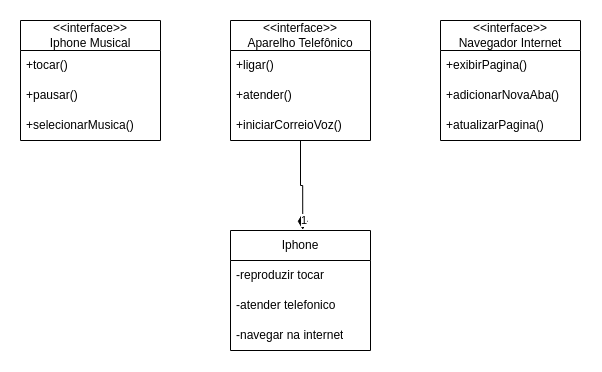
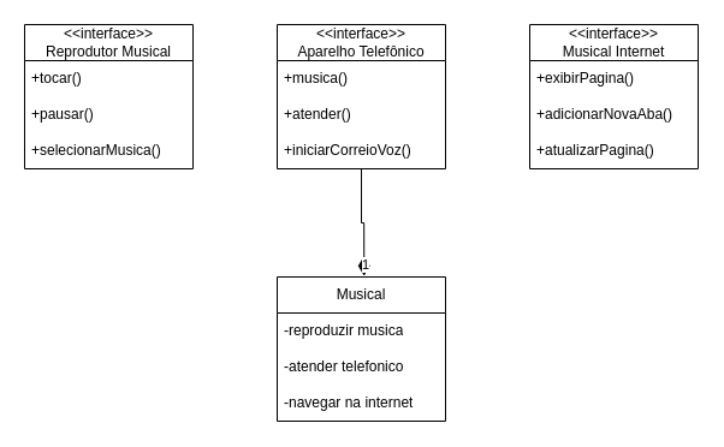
- <mxCell id="6" value="&amp;lt;&amp;lt;interface&amp;gt;&amp;gt;&lt;br&gt;Iphone Musical" style="swimlane;fontStyle=0;childLayout=stackLayout;horizontal=1;startSize=30;horizontalStack=0;resizeParent=1;resizeParentMax=0;resizeLast=0;collapsible=1;marginBottom=0;whiteSpace=wrap;html=1;" vertex="1" parent="1"><mxGeometry x="20" y="20" width="140" height="120" as="geometry" /></mxCell>
+ <mxCell id="6" value="&amp;lt;&amp;lt;interface&amp;gt;&amp;gt;&lt;br&gt;Reprodutor Musical" style="swimlane;fontStyle=0;childLayout=stackLayout;horizontal=1;startSize=30;horizontalStack=0;resizeParent=1;resizeParentMax=0;resizeLast=0;collapsible=1;marginBottom=0;whiteSpace=wrap;html=1;" vertex="1" parent="1"><mxGeometry x="20" y="20" width="140" height="120" as="geometry" /></mxCell>
- <mxCell id="14" value="&amp;lt;&amp;lt;interface&amp;gt;&amp;gt;&lt;br&gt;Navegador&amp;nbsp;Internet" style="swimlane;fontStyle=0;childLayout=stackLayout;horizontal=1;startSize=30;horizontalStack=0;resizeParent=1;resizeParentMax=0;resizeLast=0;collapsible=1;marginBottom=0;whiteSpace=wrap;html=1;" vertex="1" parent="1"><mxGeometry x="440" y="20" width="140" height="120" as="geometry" /></mxCell>
+ <mxCell id="14" value="&amp;lt;&amp;lt;interface&amp;gt;&amp;gt;&lt;br&gt;Musical&amp;nbsp;Internet" style="swimlane;fontStyle=0;childLayout=stackLayout;horizontal=1;startSize=30;horizontalStack=0;resizeParent=1;resizeParentMax=0;resizeLast=0;collapsible=1;marginBottom=0;whiteSpace=wrap;html=1;" vertex="1" parent="1"><mxGeometry x="440" y="20" width="140" height="120" as="geometry" /></mxCell>
- <mxCell id="11" value="+ligar()" style="text;strokeColor=none;fillColor=none;align=left;verticalAlign=middle;spacingLeft=4;spacingRight=4;overflow=hidden;points=[[0,0.5],[1,0.5]];portConstraint=eastwest;rotatable=0;whiteSpace=wrap;html=1;" vertex="1" parent="10"><mxGeometry y="30" width="140" height="30" as="geometry" /></mxCell>
+ <mxCell id="11" value="+musica()" style="text;strokeColor=none;fillColor=none;align=left;verticalAlign=middle;spacingLeft=4;spacingRight=4;overflow=hidden;points=[[0,0.5],[1,0.5]];portConstraint=eastwest;rotatable=0;whiteSpace=wrap;html=1;" vertex="1" parent="10"><mxGeometry y="30" width="140" height="30" as="geometry" /></mxCell>
- <mxCell id="2" value="Iphone" style="swimlane;fontStyle=0;childLayout=stackLayout;horizontal=1;startSize=30;horizontalStack=0;resizeParent=1;resizeParentMax=0;resizeLast=0;collapsible=1;marginBottom=0;whiteSpace=wrap;html=1;" vertex="1" parent="1"><mxGeometry x="230" y="230" width="140" height="120" as="geometry" /></mxCell>
+ <mxCell id="2" value="Musical" style="swimlane;fontStyle=0;childLayout=stackLayout;horizontal=1;startSize=30;horizontalStack=0;resizeParent=1;resizeParentMax=0;resizeLast=0;collapsible=1;marginBottom=0;whiteSpace=wrap;html=1;" vertex="1" parent="1"><mxGeometry x="230" y="230" width="140" height="120" as="geometry" /></mxCell>
- <mxCell id="3" value="-reproduzir tocar" style="text;strokeColor=none;fillColor=none;align=left;verticalAlign=middle;spacingLeft=4;spacingRight=4;overflow=hidden;points=[[0,0.5],[1,0.5]];portConstraint=eastwest;rotatable=0;whiteSpace=wrap;html=1;" vertex="1" parent="2"><mxGeometry y="30" width="140" height="30" as="geometry" /></mxCell>
+ <mxCell id="3" value="-reproduzir musica" style="text;strokeColor=none;fillColor=none;align=left;verticalAlign=middle;spacingLeft=4;spacingRight=4;overflow=hidden;points=[[0,0.5],[1,0.5]];portConstraint=eastwest;rotatable=0;whiteSpace=wrap;html=1;" vertex="1" parent="2"><mxGeometry y="30" width="140" height="30" as="geometry" /></mxCell>
